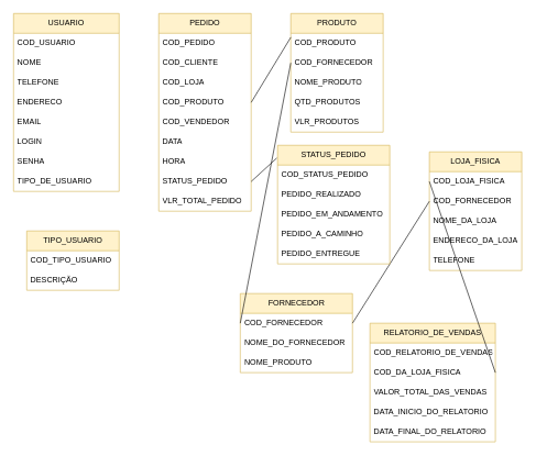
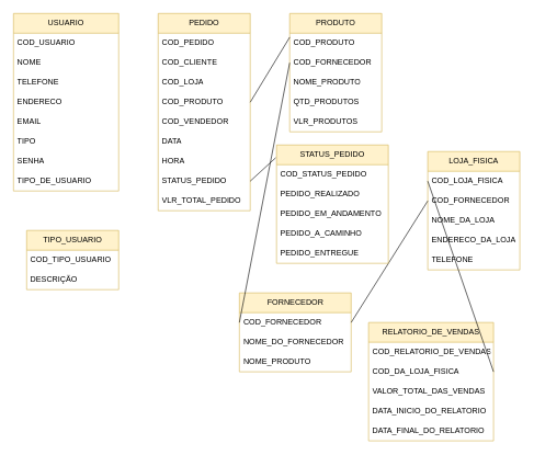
- <mxCell id="8" value="LOGIN" style="text;strokeColor=none;fillColor=none;align=left;verticalAlign=middle;spacingLeft=4;spacingRight=4;overflow=hidden;points=[[0,0.5],[1,0.5]];portConstraint=eastwest;rotatable=0;whiteSpace=wrap;html=1;" parent="2" vertex="1"><mxGeometry y="180" width="160" height="30" as="geometry" /></mxCell>
+ <mxCell id="8" value="TIPO" style="text;strokeColor=none;fillColor=none;align=left;verticalAlign=middle;spacingLeft=4;spacingRight=4;overflow=hidden;points=[[0,0.5],[1,0.5]];portConstraint=eastwest;rotatable=0;whiteSpace=wrap;html=1;" parent="2" vertex="1"><mxGeometry y="180" width="160" height="30" as="geometry" /></mxCell>
